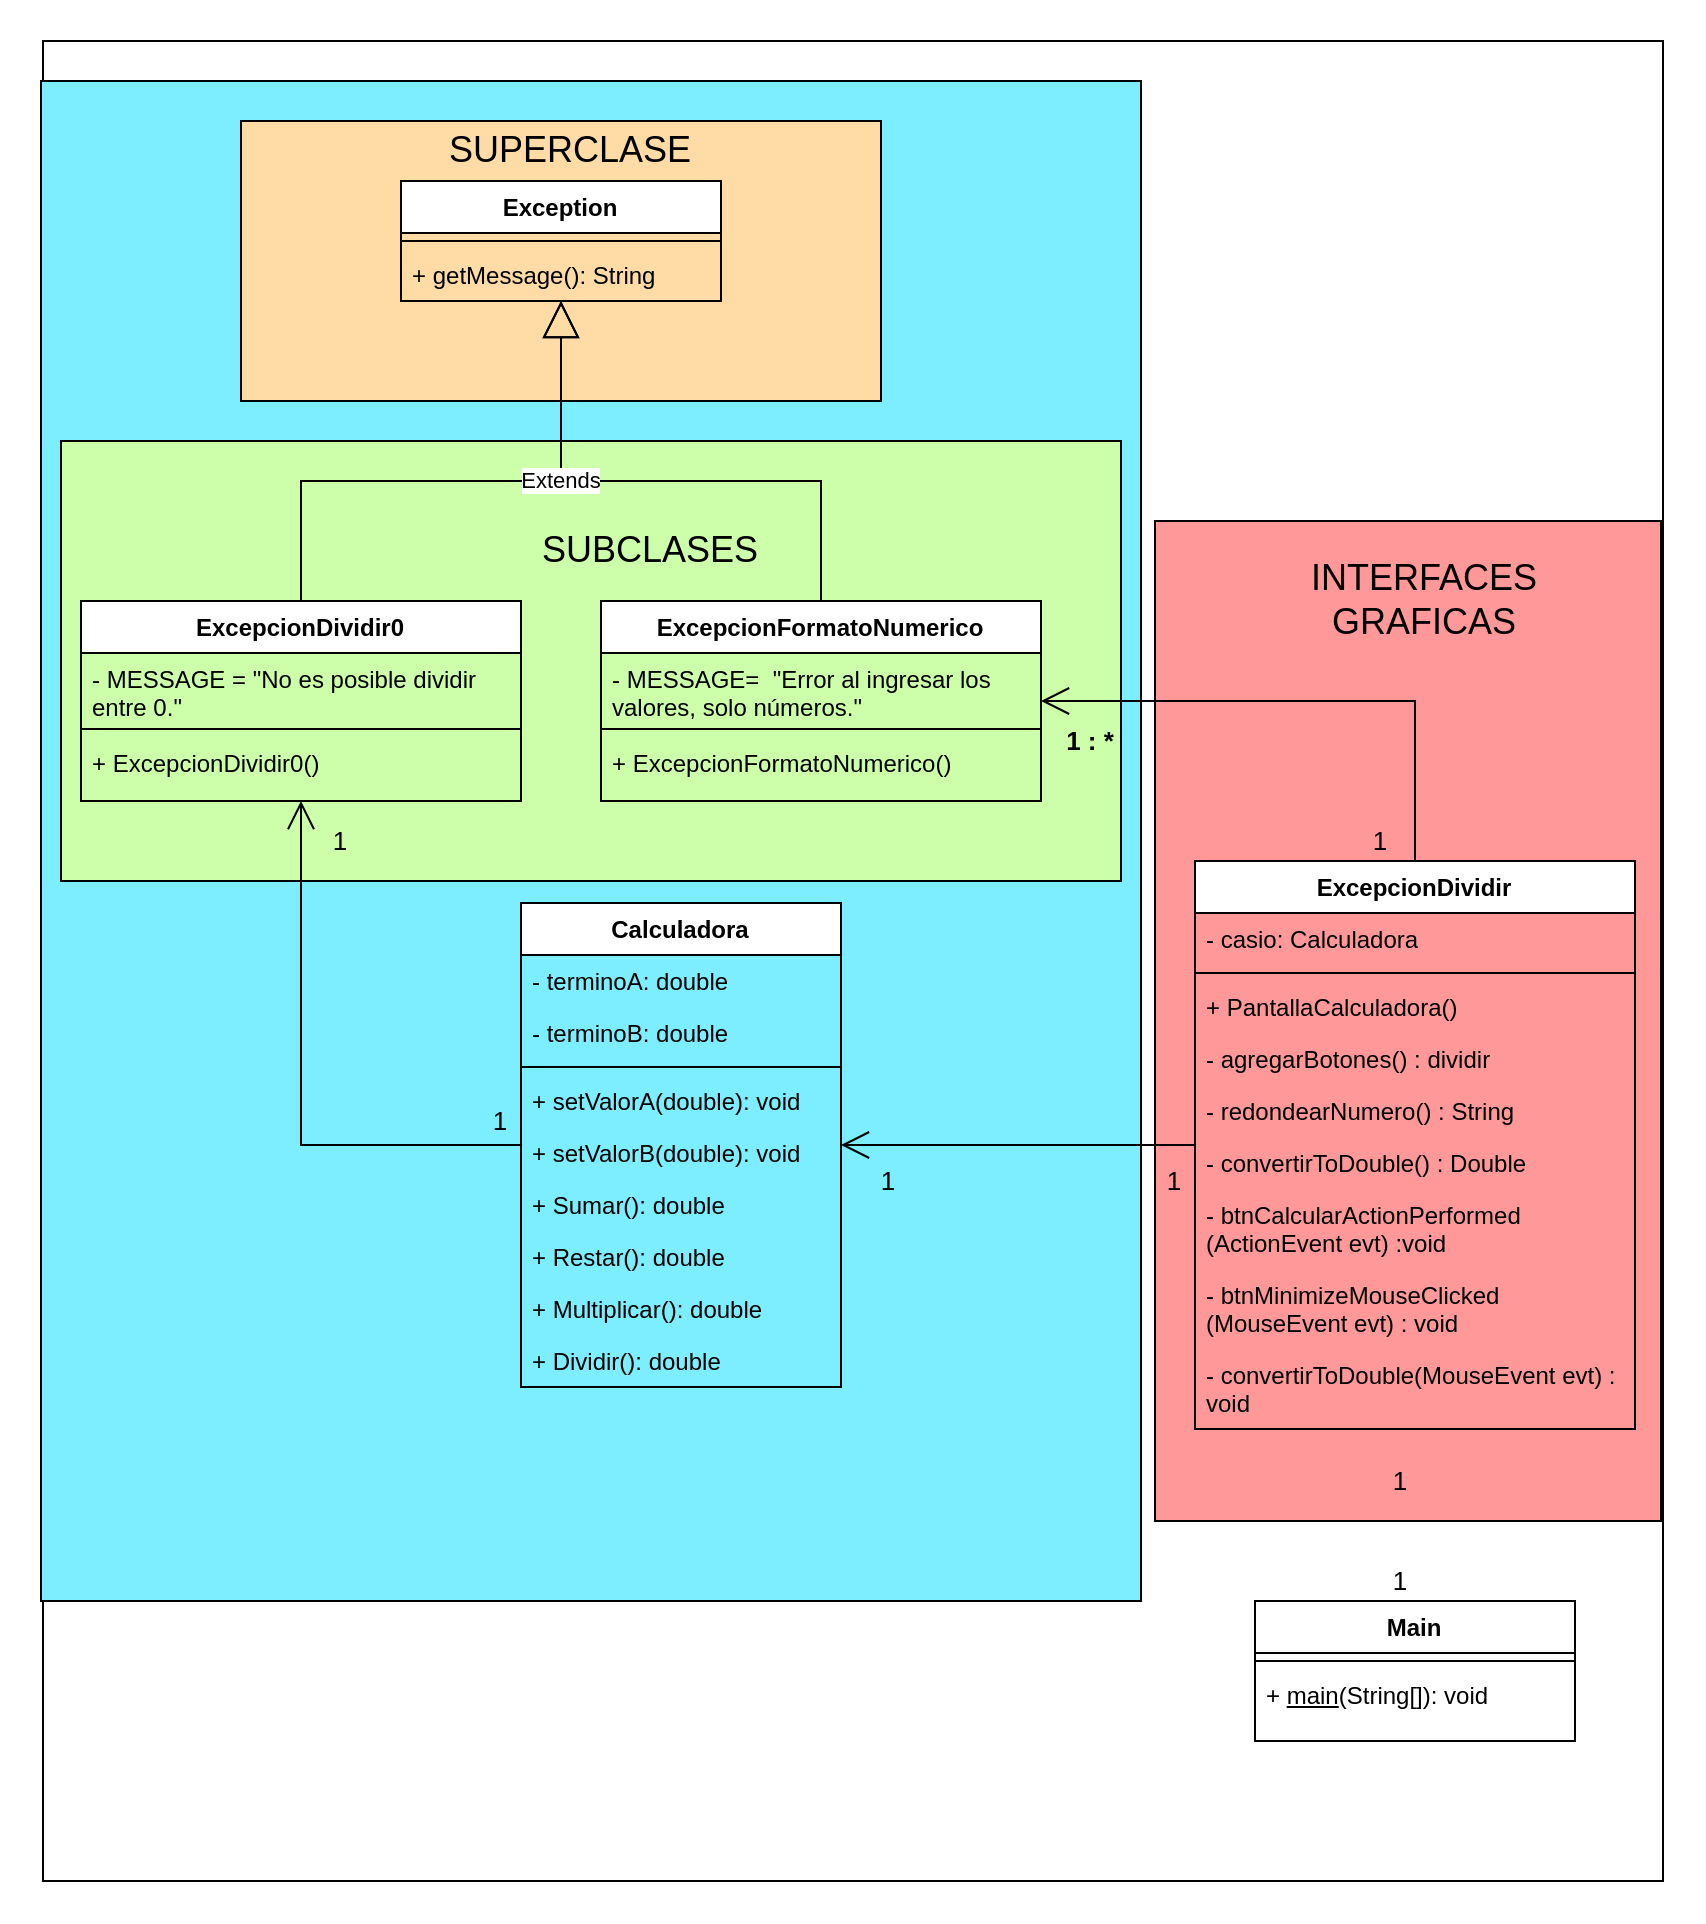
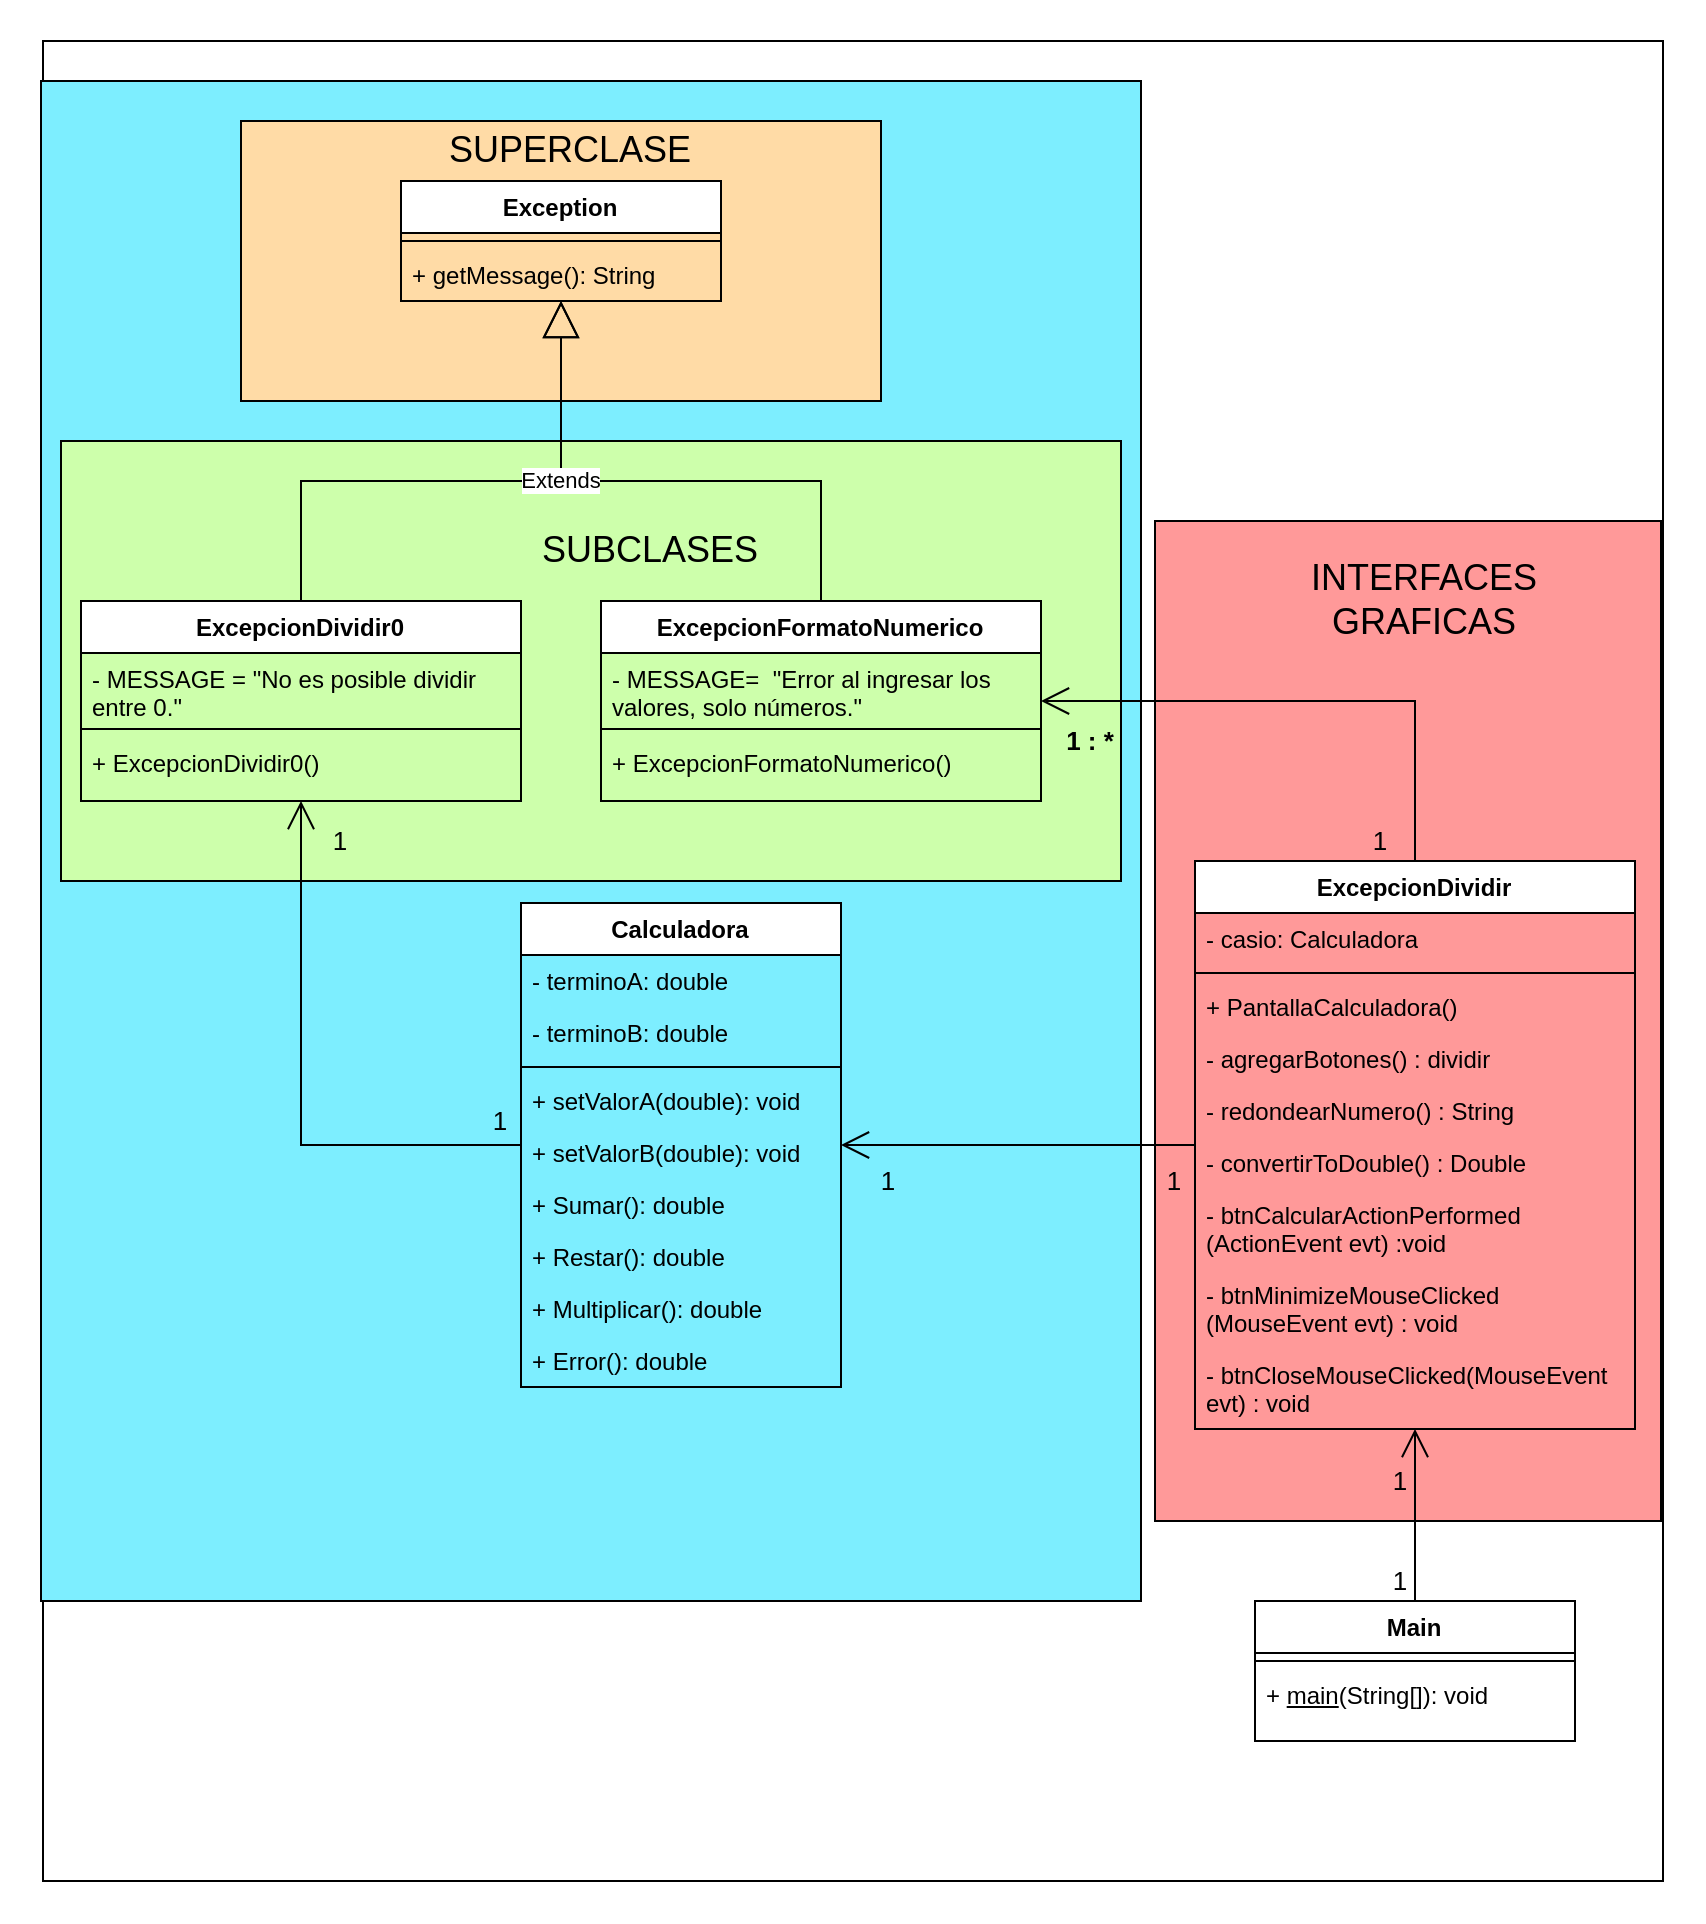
- <mxCell id="16" value="+ Dividir(): double" style="text;strokeColor=none;fillColor=none;align=left;verticalAlign=top;spacingLeft=4;spacingRight=4;overflow=hidden;rotatable=0;points=[[0,0.5],[1,0.5]];portConstraint=eastwest;whiteSpace=wrap;html=1;" vertex="1" parent="7"><mxGeometry y="216" width="160" height="26" as="geometry" /></mxCell>
+ <mxCell id="16" value="+ Error(): double" style="text;strokeColor=none;fillColor=none;align=left;verticalAlign=top;spacingLeft=4;spacingRight=4;overflow=hidden;rotatable=0;points=[[0,0.5],[1,0.5]];portConstraint=eastwest;whiteSpace=wrap;html=1;" vertex="1" parent="7"><mxGeometry y="216" width="160" height="26" as="geometry" /></mxCell>
- <mxCell id="40" value="- convertirToDouble(MouseEvent evt) : void" style="text;strokeColor=none;fillColor=none;align=left;verticalAlign=top;spacingLeft=4;spacingRight=4;overflow=hidden;rotatable=0;points=[[0,0.5],[1,0.5]];portConstraint=eastwest;whiteSpace=wrap;html=1;" vertex="1" parent="31"><mxGeometry y="244" width="220" height="40" as="geometry" /></mxCell>
+ <mxCell id="40" value="- btnCloseMouseClicked(MouseEvent evt) : void" style="text;strokeColor=none;fillColor=none;align=left;verticalAlign=top;spacingLeft=4;spacingRight=4;overflow=hidden;rotatable=0;points=[[0,0.5],[1,0.5]];portConstraint=eastwest;whiteSpace=wrap;html=1;" vertex="1" parent="31"><mxGeometry y="244" width="220" height="40" as="geometry" /></mxCell>
+ <mxCell id="46" value="" style="endArrow=open;endFill=1;endSize=12;html=1;rounded=0;" edge="1" parent="1" source="43" target="31"><mxGeometry width="160" relative="1" as="geometry"><mxPoint x="610" y="770" as="sourcePoint" /><mxPoint x="770" y="770" as="targetPoint" /></mxGeometry></mxCell>
